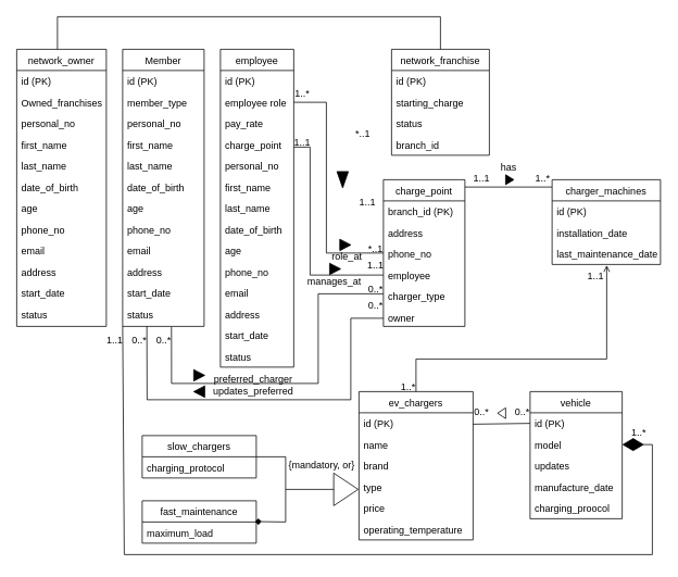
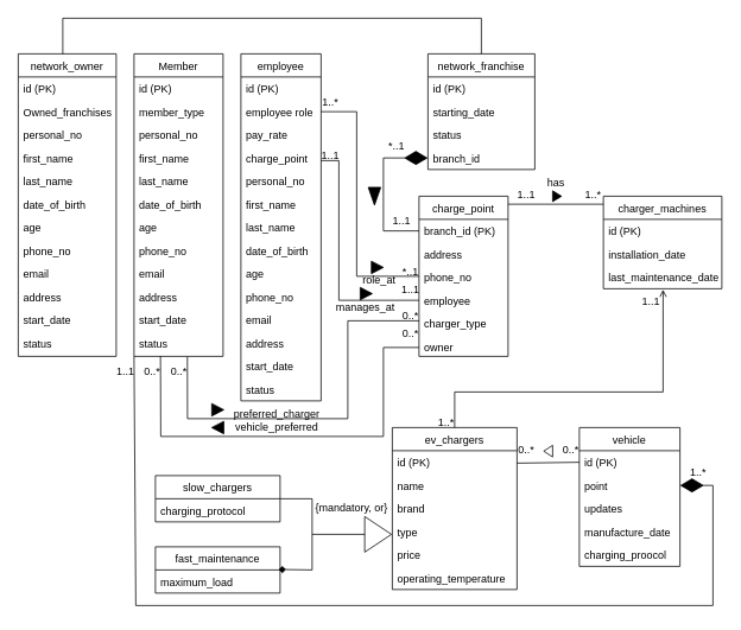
- <mxCell id="46" value="starting_charge" style="text;strokeColor=none;fillColor=none;align=left;verticalAlign=top;spacingLeft=4;spacingRight=4;overflow=hidden;rotatable=0;points=[[0,0.5],[1,0.5]];portConstraint=eastwest;" vertex="1" parent="44"><mxGeometry y="52" width="120" height="26" as="geometry" /></mxCell>
+ <mxCell id="46" value="starting_date" style="text;strokeColor=none;fillColor=none;align=left;verticalAlign=top;spacingLeft=4;spacingRight=4;overflow=hidden;rotatable=0;points=[[0,0.5],[1,0.5]];portConstraint=eastwest;" vertex="1" parent="44"><mxGeometry y="52" width="120" height="26" as="geometry" /></mxCell>
+ <mxCell id="77" value="" style="endArrow=diamondThin;endFill=1;endSize=24;html=1;rounded=0;entryX=0;entryY=0.5;entryDx=0;entryDy=0;exitX=0;exitY=0.5;exitDx=0;exitDy=0;" edge="1" parent="1" source="50" target="48"><mxGeometry width="160" relative="1" as="geometry"><mxPoint x="330" y="440" as="sourcePoint" /><mxPoint x="470" y="170" as="targetPoint" /><Array as="points"><mxPoint x="430" y="259" /><mxPoint x="430" y="220" /><mxPoint x="430" y="177" /></Array></mxGeometry></mxCell>
- <mxCell id="116" value="updates_preferred" style="text;html=1;align=center;verticalAlign=middle;resizable=0;points=[];autosize=1;strokeColor=none;fillColor=none;" vertex="1" parent="1"><mxGeometry x="250" y="465" width="120" height="30" as="geometry" /></mxCell>
+ <mxCell id="116" value="vehicle_preferred" style="text;html=1;align=center;verticalAlign=middle;resizable=0;points=[];autosize=1;strokeColor=none;fillColor=none;" vertex="1" parent="1"><mxGeometry x="250" y="465" width="120" height="30" as="geometry" /></mxCell>
- <mxCell id="73" value="model" style="text;strokeColor=none;fillColor=none;align=left;verticalAlign=top;spacingLeft=4;spacingRight=4;overflow=hidden;rotatable=0;points=[[0,0.5],[1,0.5]];portConstraint=eastwest;" vertex="1" parent="71"><mxGeometry y="52" width="113" height="26" as="geometry" /></mxCell>
+ <mxCell id="73" value="point" style="text;strokeColor=none;fillColor=none;align=left;verticalAlign=top;spacingLeft=4;spacingRight=4;overflow=hidden;rotatable=0;points=[[0,0.5],[1,0.5]];portConstraint=eastwest;" vertex="1" parent="71"><mxGeometry y="52" width="113" height="26" as="geometry" /></mxCell>
